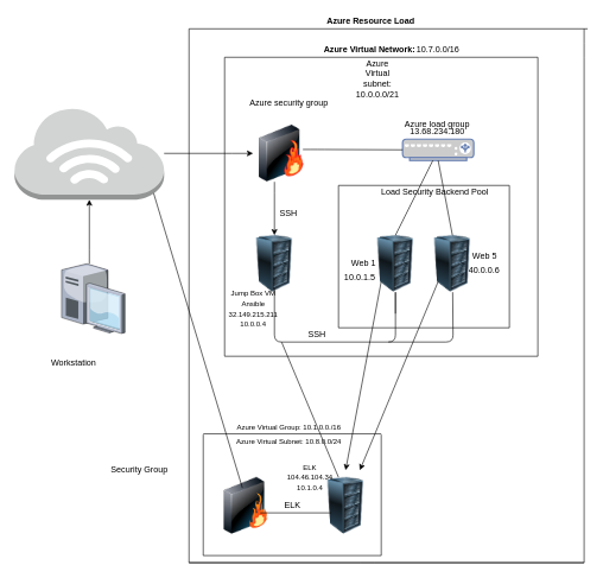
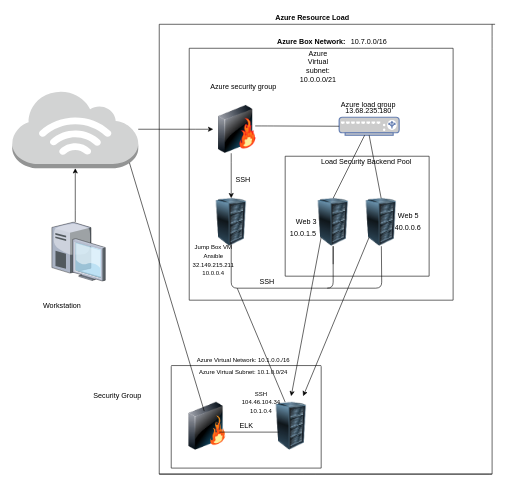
- <mxCell id="5" value="&lt;b&gt;Azure Virtual Network:&amp;nbsp;&lt;/b&gt;" style="text;html=1;resizable=0;autosize=1;align=center;verticalAlign=middle;points=[];fillColor=none;strokeColor=none;rounded=0;" parent="1" vertex="1"><mxGeometry x="445" y="60" width="150" height="20" as="geometry" /></mxCell>
+ <mxCell id="5" value="&lt;b&gt;Azure Box Network:&amp;nbsp;&lt;/b&gt;" style="text;html=1;resizable=0;autosize=1;align=center;verticalAlign=middle;points=[];fillColor=none;strokeColor=none;rounded=0;" parent="1" vertex="1"><mxGeometry x="445" y="60" width="150" height="20" as="geometry" /></mxCell>
- <mxCell id="46" value="13.68.234.180&amp;nbsp;" style="text;html=1;resizable=0;autosize=1;align=center;verticalAlign=middle;points=[];fillColor=none;strokeColor=none;rounded=0;" parent="1" vertex="1"><mxGeometry x="565" y="175" width="100" height="20" as="geometry" /></mxCell>
+ <mxCell id="46" value="13.68.235.180&amp;nbsp;" style="text;html=1;resizable=0;autosize=1;align=center;verticalAlign=middle;points=[];fillColor=none;strokeColor=none;rounded=0;" parent="1" vertex="1"><mxGeometry x="565" y="175" width="100" height="20" as="geometry" /></mxCell>
- <mxCell id="18" value="Web 1&lt;br&gt;" style="text;html=1;resizable=0;autosize=1;align=center;verticalAlign=middle;points=[];fillColor=none;strokeColor=none;rounded=0;" parent="1" vertex="1"><mxGeometry x="485" y="360" width="50" height="20" as="geometry" /></mxCell>
+ <mxCell id="18" value="Web 3&lt;br&gt;" style="text;html=1;resizable=0;autosize=1;align=center;verticalAlign=middle;points=[];fillColor=none;strokeColor=none;rounded=0;" parent="1" vertex="1"><mxGeometry x="485" y="360" width="50" height="20" as="geometry" /></mxCell>
- <mxCell id="47" value="&lt;font style=&quot;font-size: 10px&quot;&gt;Azure Virtual Group: 10.1.0.0./16&lt;/font&gt;" style="text;html=1;resizable=0;autosize=1;align=center;verticalAlign=middle;points=[];fillColor=none;strokeColor=none;rounded=0;" parent="1" vertex="1"><mxGeometry x="320" y="590" width="170" height="20" as="geometry" /></mxCell>
+ <mxCell id="47" value="&lt;font style=&quot;font-size: 10px&quot;&gt;Azure Virtual Network: 10.1.0.0./16&lt;/font&gt;" style="text;html=1;resizable=0;autosize=1;align=center;verticalAlign=middle;points=[];fillColor=none;strokeColor=none;rounded=0;" parent="1" vertex="1"><mxGeometry x="320" y="590" width="170" height="20" as="geometry" /></mxCell>
- <mxCell id="48" value="&lt;font style=&quot;font-size: 10px&quot;&gt;Azure Virtual Subnet: 10.8.0.0/24&lt;/font&gt;" style="text;html=1;resizable=0;autosize=1;align=center;verticalAlign=middle;points=[];fillColor=none;strokeColor=none;rounded=0;" parent="1" vertex="1"><mxGeometry x="325" y="610" width="160" height="20" as="geometry" /></mxCell>
+ <mxCell id="48" value="&lt;font style=&quot;font-size: 10px&quot;&gt;Azure Virtual Subnet: 10.1.0.0/24&lt;/font&gt;" style="text;html=1;resizable=0;autosize=1;align=center;verticalAlign=middle;points=[];fillColor=none;strokeColor=none;rounded=0;" parent="1" vertex="1"><mxGeometry x="325" y="610" width="160" height="20" as="geometry" /></mxCell>
- <mxCell id="56" value="&lt;font style=&quot;font-size: 10px&quot;&gt;ELK&lt;br&gt;104.46.104.34&lt;br&gt;10.1.0.4&lt;/font&gt;" style="text;html=1;strokeColor=none;fillColor=none;align=center;verticalAlign=middle;whiteSpace=wrap;rounded=0;" parent="1" vertex="1"><mxGeometry x="415" y="660" width="40" height="20" as="geometry" /></mxCell>
+ <mxCell id="56" value="&lt;font style=&quot;font-size: 10px&quot;&gt;SSH&lt;br&gt;104.46.104.34&lt;br&gt;10.1.0.4&lt;/font&gt;" style="text;html=1;strokeColor=none;fillColor=none;align=center;verticalAlign=middle;whiteSpace=wrap;rounded=0;" parent="1" vertex="1"><mxGeometry x="415" y="660" width="40" height="20" as="geometry" /></mxCell>
